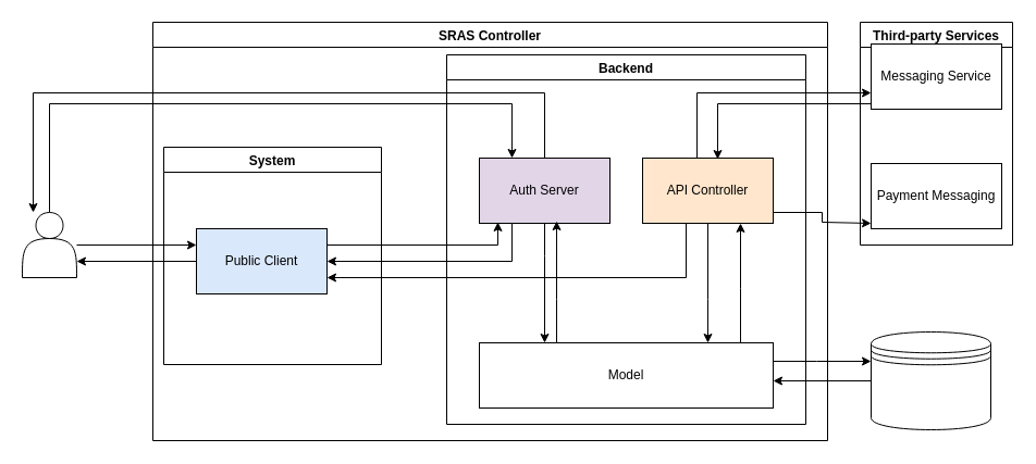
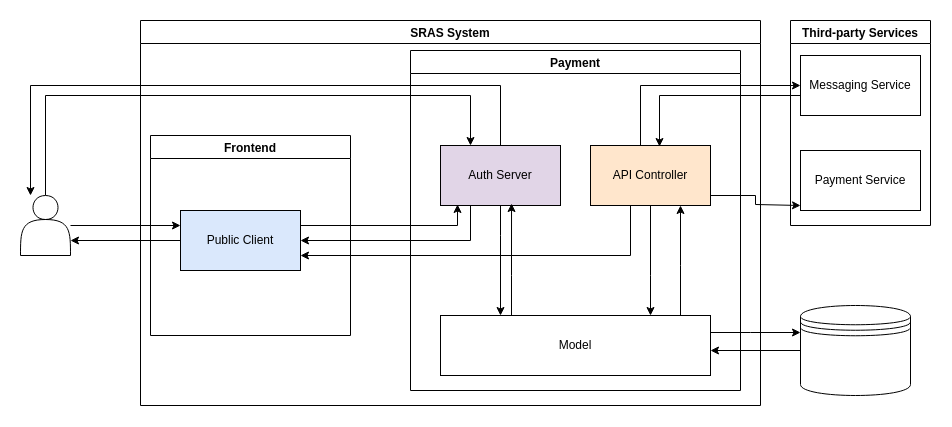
- <mxCell id="5" value="SRAS Controller" style="swimlane;" parent="1" vertex="1"><mxGeometry x="140" y="20" width="620" height="385" as="geometry" /></mxCell>
+ <mxCell id="5" value="SRAS System" style="swimlane;" parent="1" vertex="1"><mxGeometry x="140" y="20" width="620" height="385" as="geometry" /></mxCell>
- <mxCell id="18" value="Backend" style="swimlane;" parent="5" vertex="1"><mxGeometry x="270" y="30" width="330" height="340" as="geometry" /></mxCell>
+ <mxCell id="18" value="Payment" style="swimlane;" parent="5" vertex="1"><mxGeometry x="270" y="30" width="330" height="340" as="geometry" /></mxCell>
- <mxCell id="25" value="Messaging Service" style="rounded=0;whiteSpace=wrap;html=1;" parent="24" vertex="1"><mxGeometry x="10" y="20" width="120" height="60" as="geometry" /></mxCell>
+ <mxCell id="25" value="Messaging Service" style="rounded=0;whiteSpace=wrap;html=1;" parent="24" vertex="1"><mxGeometry x="10" y="35" width="120" height="60" as="geometry" /></mxCell>
- <mxCell id="17" value="System" style="swimlane;" parent="5" vertex="1"><mxGeometry x="10" y="115" width="200" height="200" as="geometry" /></mxCell>
+ <mxCell id="17" value="Frontend" style="swimlane;" parent="5" vertex="1"><mxGeometry x="10" y="115" width="200" height="200" as="geometry" /></mxCell>
- <mxCell id="26" value="Payment Messaging" style="rounded=0;whiteSpace=wrap;html=1;" parent="24" vertex="1"><mxGeometry x="10" y="130" width="120" height="60" as="geometry" /></mxCell>
+ <mxCell id="26" value="Payment Service" style="rounded=0;whiteSpace=wrap;html=1;" parent="24" vertex="1"><mxGeometry x="10" y="130" width="120" height="60" as="geometry" /></mxCell>
